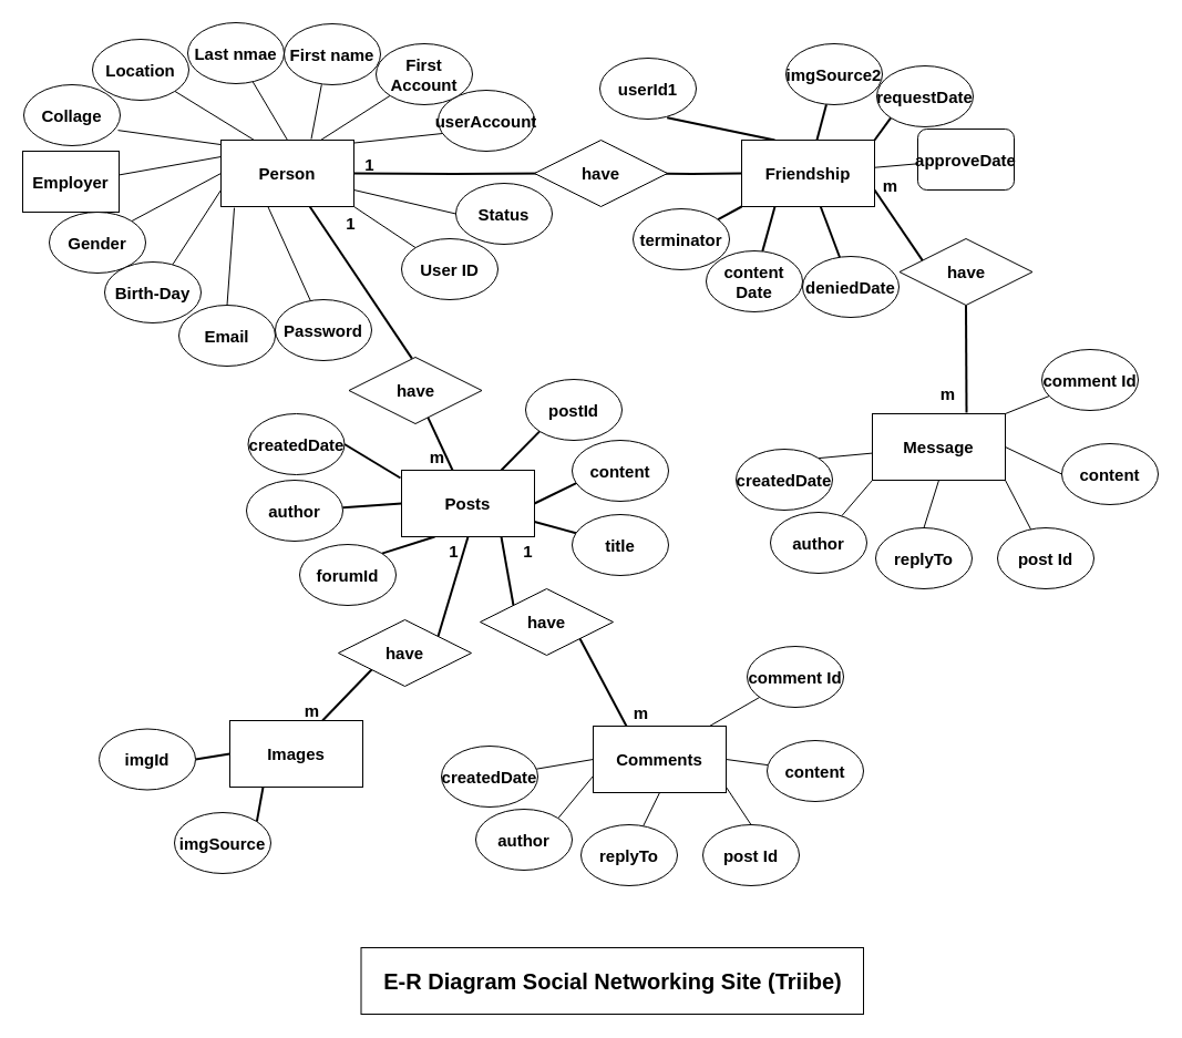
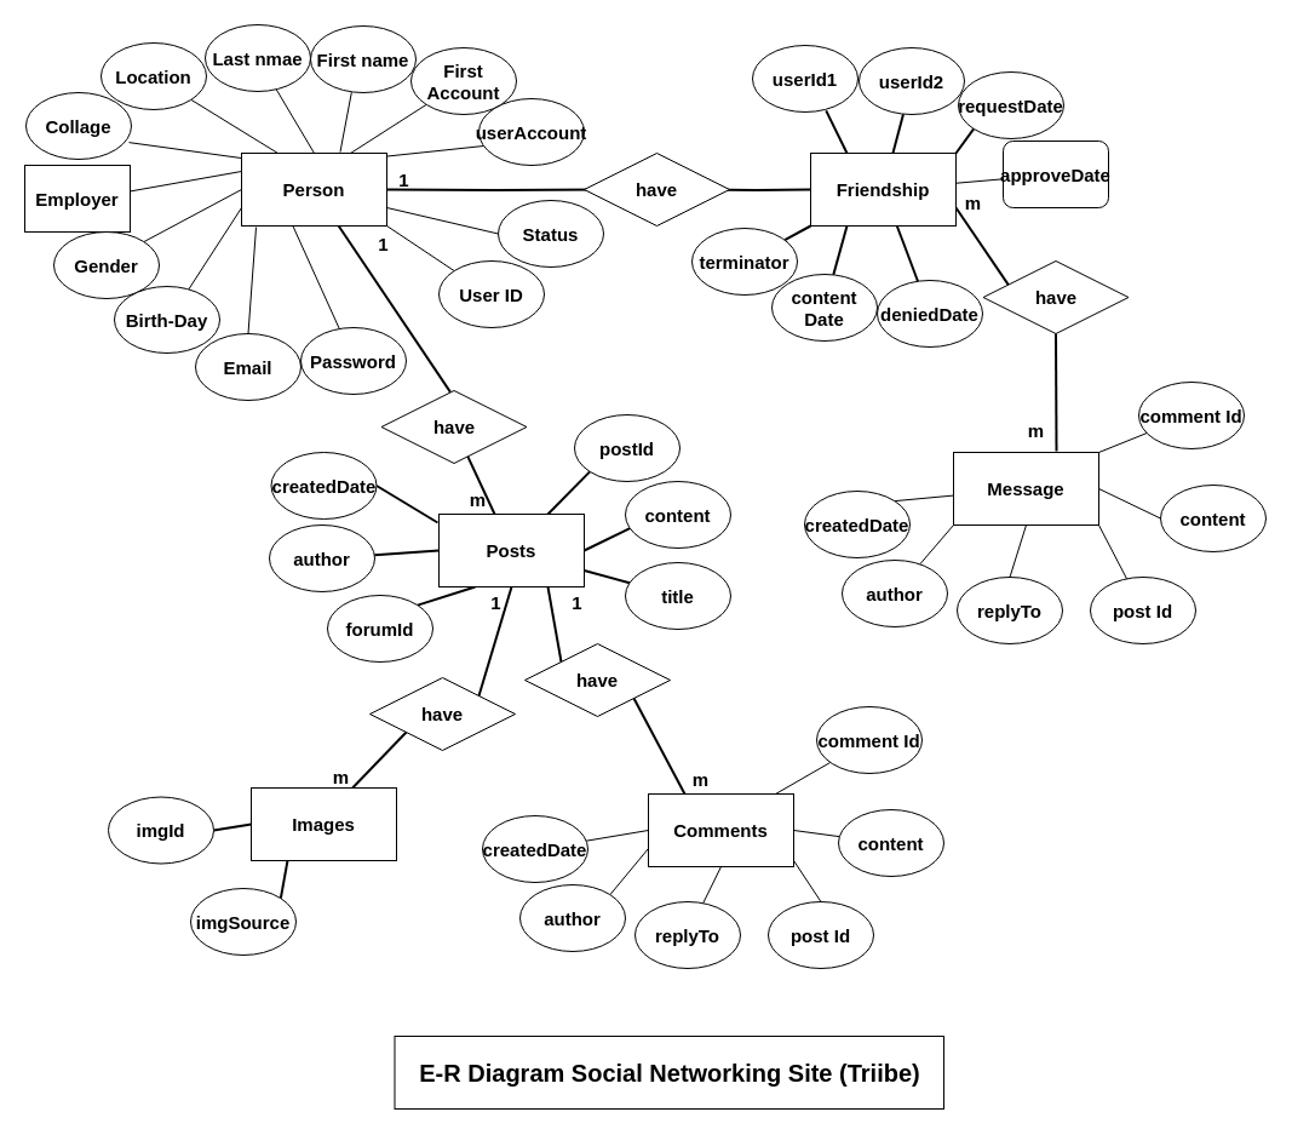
- <mxCell id="42" value="imgSource2" style="ellipse;whiteSpace=wrap;html=1;fontSize=15;fontStyle=1" vertex="1" parent="1"><mxGeometry x="709" y="39" width="87" height="55" as="geometry" /></mxCell>
+ <mxCell id="42" value="userId2" style="ellipse;whiteSpace=wrap;html=1;fontSize=15;fontStyle=1" vertex="1" parent="1"><mxGeometry x="709" y="39" width="87" height="55" as="geometry" /></mxCell>
- <mxCell id="40" value="userId1" style="ellipse;whiteSpace=wrap;html=1;fontSize=15;fontStyle=1" vertex="1" parent="1"><mxGeometry x="541" y="52" width="87" height="55" as="geometry" /></mxCell>
+ <mxCell id="40" value="userId1" style="ellipse;whiteSpace=wrap;html=1;fontSize=15;fontStyle=1" vertex="1" parent="1"><mxGeometry x="621" y="37" width="87" height="55" as="geometry" /></mxCell>
